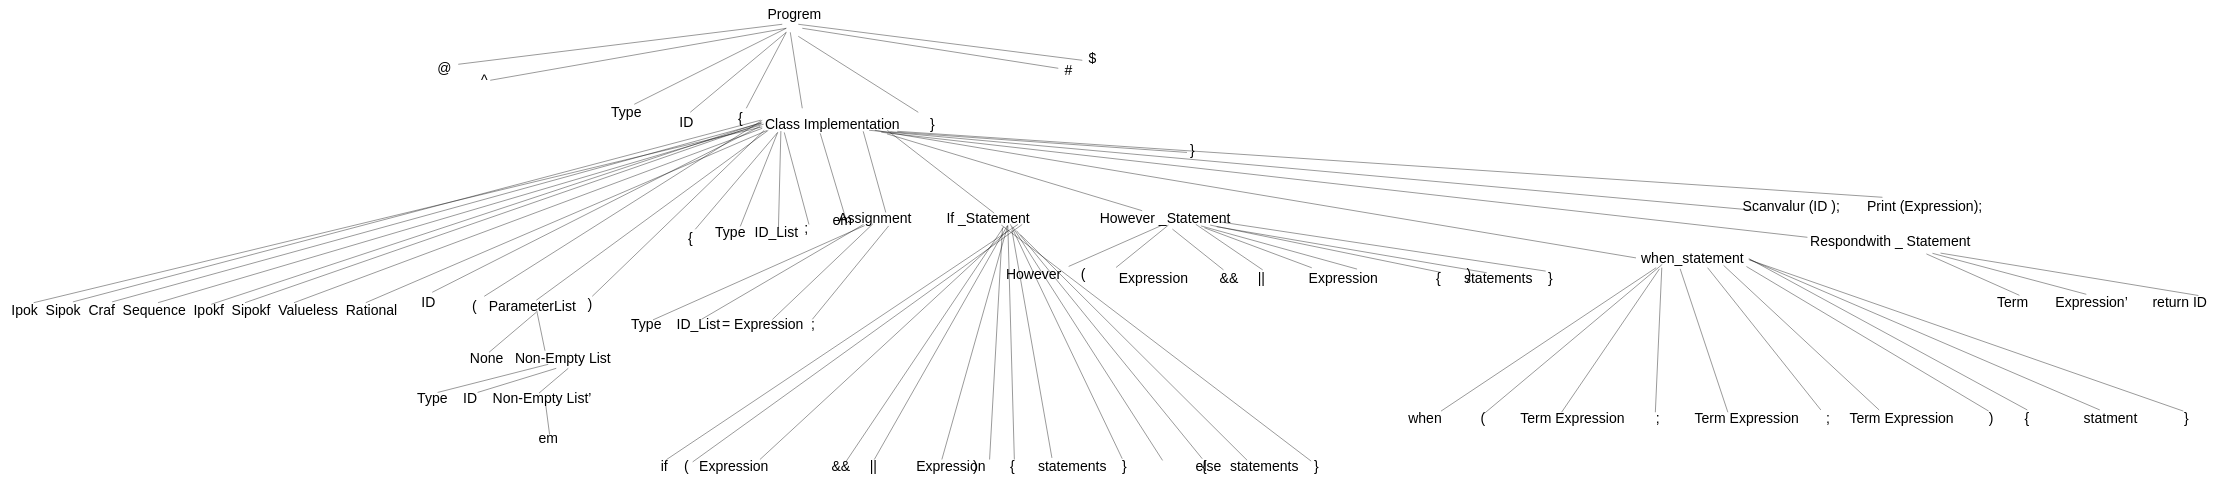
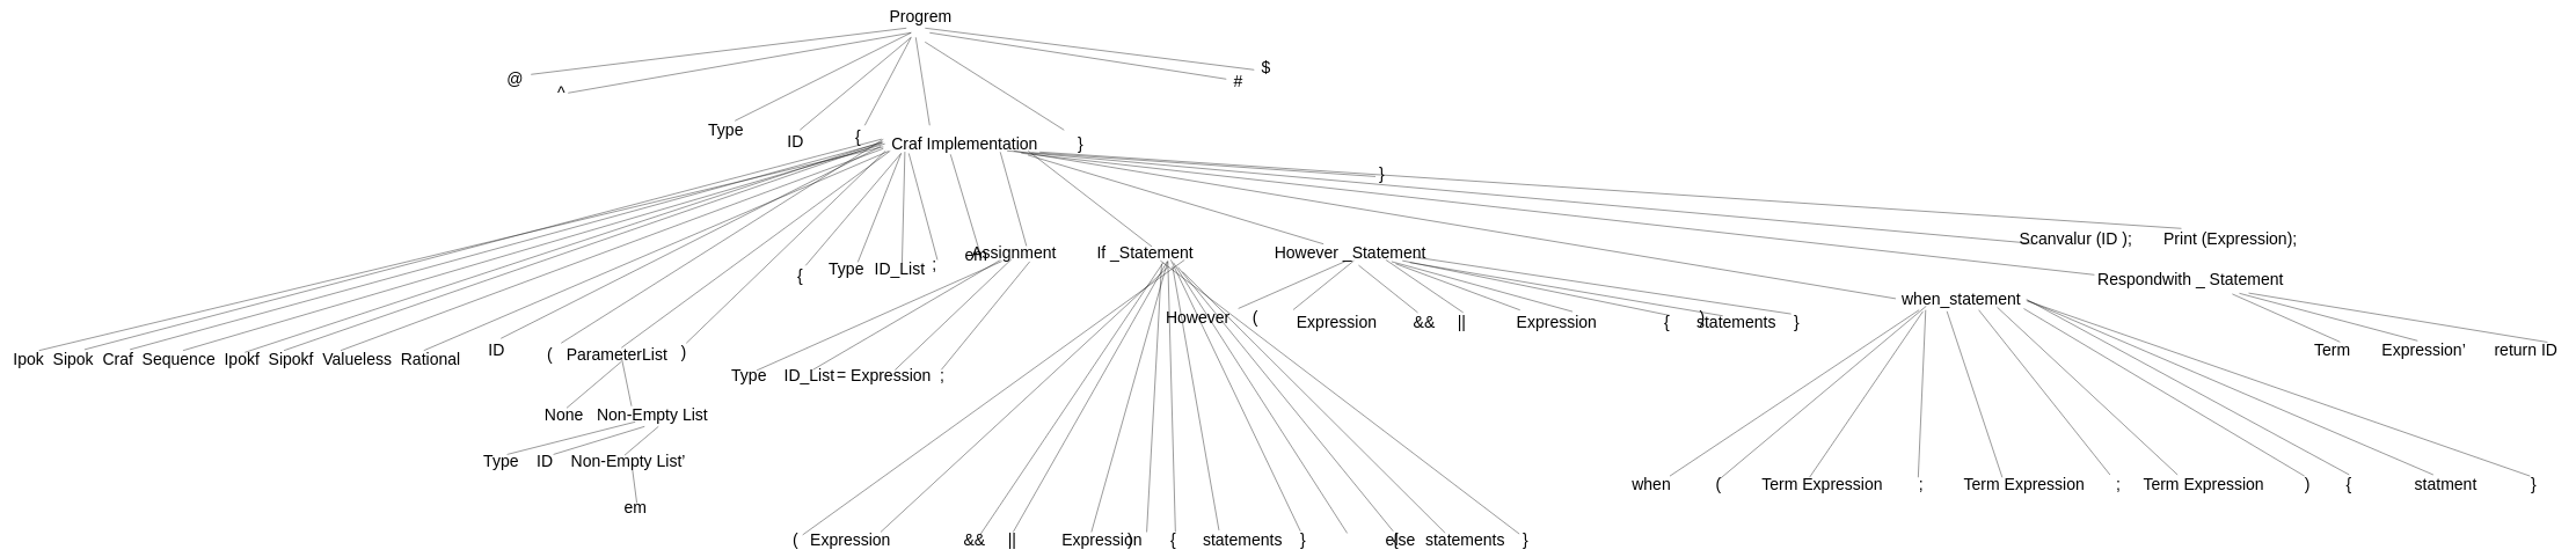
- <mxCell id="13" value="&lt;font style=&quot;font-size: 35px&quot;&gt;Class Implementation&lt;/font&gt;" style="text;html=1;align=center;verticalAlign=middle;resizable=0;points=[];autosize=1;" parent="1" vertex="1"><mxGeometry x="1905" y="295" width="350" height="30" as="geometry" /></mxCell>
+ <mxCell id="13" value="&lt;font style=&quot;font-size: 35px&quot;&gt;Craf Implementation&lt;/font&gt;" style="text;html=1;align=center;verticalAlign=middle;resizable=0;points=[];autosize=1;" parent="1" vertex="1"><mxGeometry x="1905" y="295" width="350" height="30" as="geometry" /></mxCell>
- <mxCell id="68" value="" style="endArrow=none;html=1;entryX=0.449;entryY=1.011;entryDx=0;entryDy=0;entryPerimeter=0;exitX=0.681;exitY=-0.057;exitDx=0;exitDy=0;exitPerimeter=0;" parent="1" source="67" target="55" edge="1"><mxGeometry width="50" height="50" relative="1" as="geometry"><mxPoint x="1995" y="980" as="sourcePoint" /><mxPoint x="2301.54" y="732.01" as="targetPoint" /></mxGeometry></mxCell>
- <mxCell id="67" value="&lt;font style=&quot;font-size: 35px&quot;&gt;if&lt;/font&gt;" style="text;html=1;align=center;verticalAlign=middle;resizable=0;points=[];autosize=1;" parent="1" vertex="1"><mxGeometry x="1645" y="1150" width="30" height="30" as="geometry" /></mxCell>
